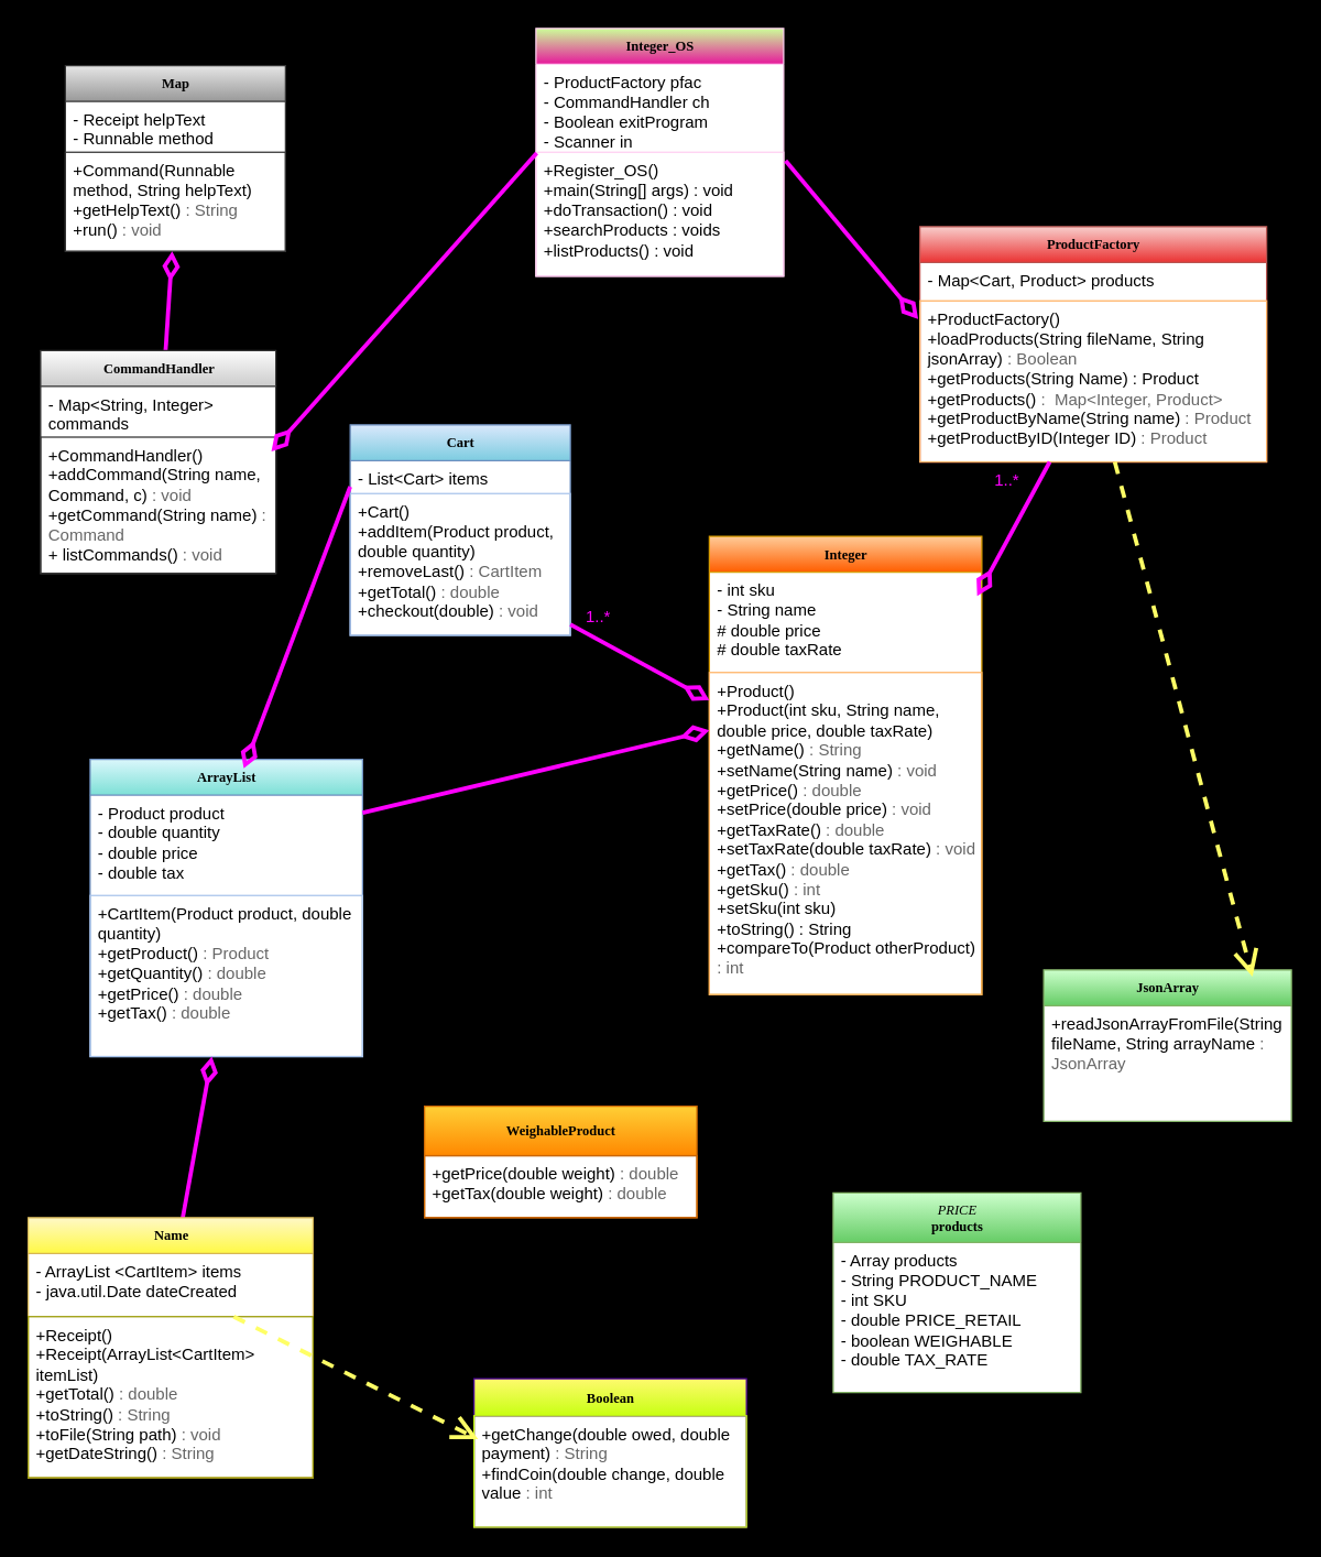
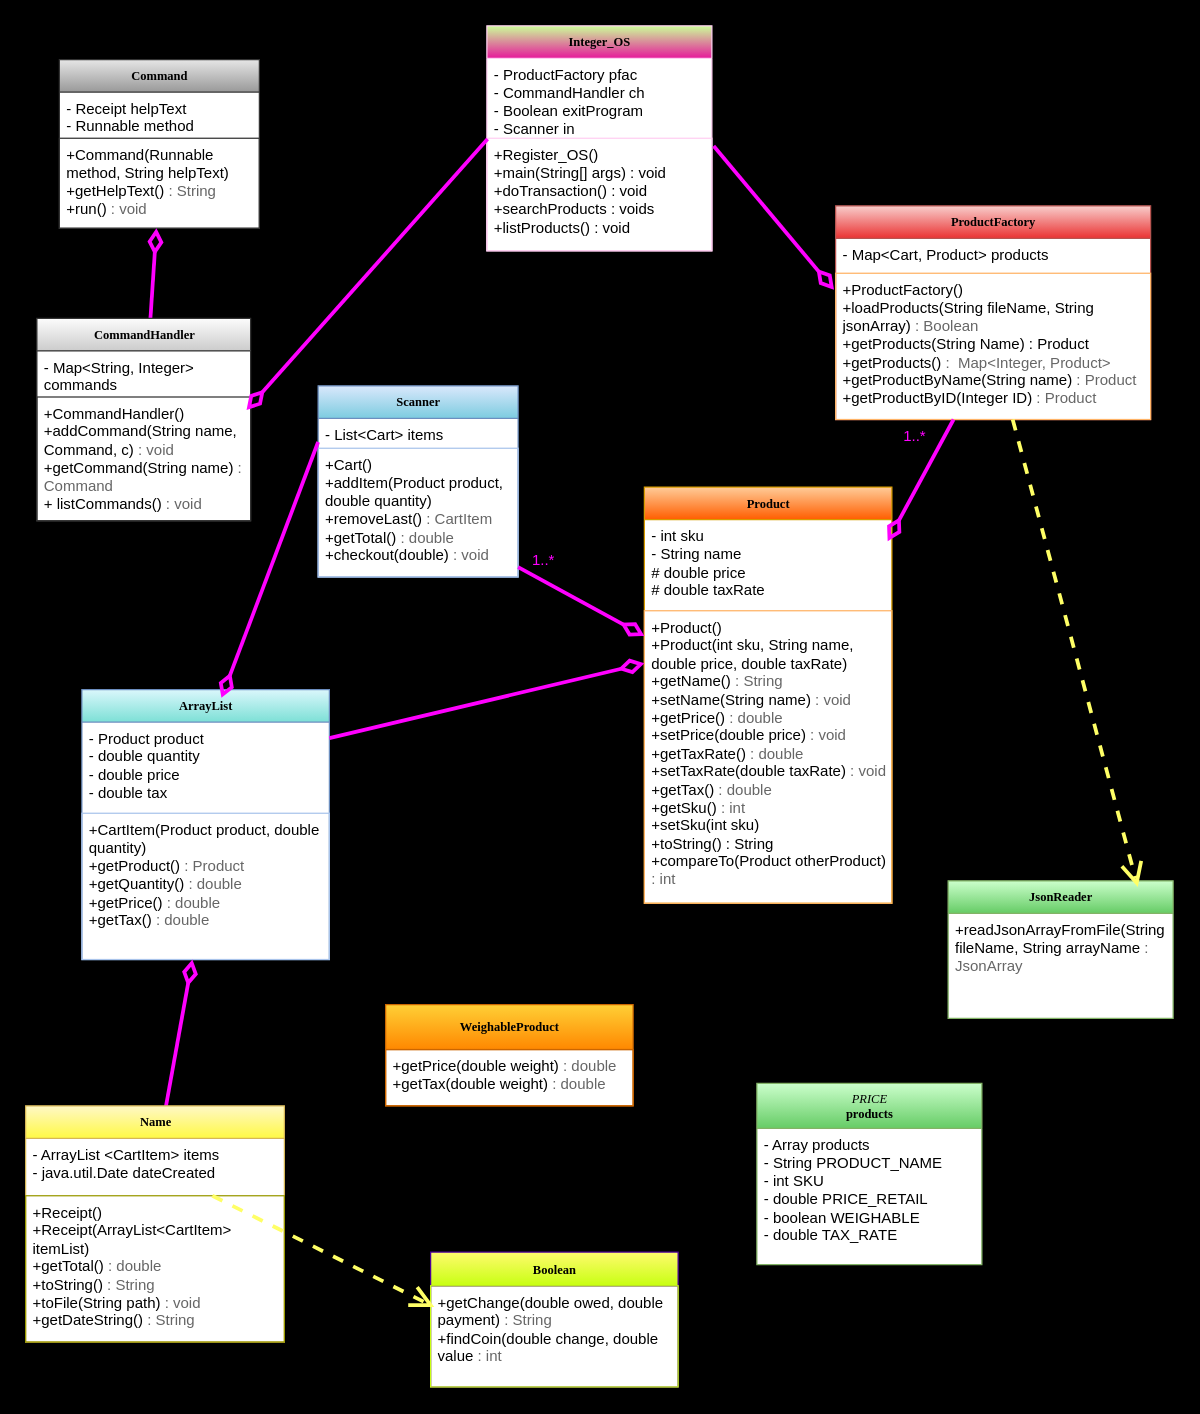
- <mxCell id="24" value="&lt;b&gt;Map&lt;/b&gt;" style="swimlane;html=1;fontStyle=0;childLayout=stackLayout;horizontal=1;startSize=26;fillColor=#E6E6E6;horizontalStack=0;resizeParent=1;resizeLast=0;collapsible=1;marginBottom=0;swimlaneFillColor=#ffffff;rounded=0;shadow=1;comic=0;labelBackgroundColor=none;strokeWidth=1;fontFamily=Verdana;fontSize=10;align=center;strokeColor=#333333;glass=0;swimlaneLine=1;gradientColor=#999999;" parent="1" vertex="1"><mxGeometry x="47" y="47" width="160" height="135" as="geometry" /></mxCell>
+ <mxCell id="24" value="&lt;b&gt;Command&lt;/b&gt;" style="swimlane;html=1;fontStyle=0;childLayout=stackLayout;horizontal=1;startSize=26;fillColor=#E6E6E6;horizontalStack=0;resizeParent=1;resizeLast=0;collapsible=1;marginBottom=0;swimlaneFillColor=#ffffff;rounded=0;shadow=1;comic=0;labelBackgroundColor=none;strokeWidth=1;fontFamily=Verdana;fontSize=10;align=center;strokeColor=#333333;glass=0;swimlaneLine=1;gradientColor=#999999;" parent="1" vertex="1"><mxGeometry x="47" y="47" width="160" height="135" as="geometry" /></mxCell>
- <mxCell id="12" value="&lt;b&gt;Cart&lt;/b&gt;" style="swimlane;html=1;fontStyle=0;childLayout=stackLayout;horizontal=1;startSize=26;horizontalStack=0;resizeParent=1;resizeLast=0;collapsible=1;marginBottom=0;swimlaneFillColor=#ffffff;rounded=0;shadow=1;comic=0;labelBackgroundColor=none;strokeWidth=1;fontFamily=Verdana;fontSize=10;align=center;fillColor=#dae8fc;strokeColor=#6c8ebf;gradientColor=#7DCCE0;" parent="1" vertex="1"><mxGeometry x="254" y="308" width="160" height="153" as="geometry" /></mxCell>
+ <mxCell id="12" value="&lt;b&gt;Scanner&lt;/b&gt;" style="swimlane;html=1;fontStyle=0;childLayout=stackLayout;horizontal=1;startSize=26;horizontalStack=0;resizeParent=1;resizeLast=0;collapsible=1;marginBottom=0;swimlaneFillColor=#ffffff;rounded=0;shadow=1;comic=0;labelBackgroundColor=none;strokeWidth=1;fontFamily=Verdana;fontSize=10;align=center;fillColor=#dae8fc;strokeColor=#6c8ebf;gradientColor=#7DCCE0;" parent="1" vertex="1"><mxGeometry x="254" y="308" width="160" height="153" as="geometry" /></mxCell>
- <mxCell id="18" value="&lt;b&gt;Integer&lt;/b&gt;" style="swimlane;html=1;fontStyle=0;childLayout=stackLayout;horizontal=1;startSize=26;fillColor=#FFCC99;horizontalStack=0;resizeParent=1;resizeLast=0;collapsible=1;marginBottom=0;swimlaneFillColor=#ffffff;rounded=0;shadow=1;comic=0;labelBackgroundColor=none;strokeWidth=1;fontFamily=Verdana;fontSize=10;align=center;strokeColor=#d79b00;glass=0;swimlaneLine=1;gradientColor=#FF5E00;" parent="1" vertex="1"><mxGeometry x="515" y="389" width="198" height="333" as="geometry" /></mxCell>
+ <mxCell id="18" value="&lt;b&gt;Product&lt;/b&gt;" style="swimlane;html=1;fontStyle=0;childLayout=stackLayout;horizontal=1;startSize=26;fillColor=#FFCC99;horizontalStack=0;resizeParent=1;resizeLast=0;collapsible=1;marginBottom=0;swimlaneFillColor=#ffffff;rounded=0;shadow=1;comic=0;labelBackgroundColor=none;strokeWidth=1;fontFamily=Verdana;fontSize=10;align=center;strokeColor=#d79b00;glass=0;swimlaneLine=1;gradientColor=#FF5E00;" parent="1" vertex="1"><mxGeometry x="515" y="389" width="198" height="333" as="geometry" /></mxCell>
- <mxCell id="6" value="&lt;b&gt;JsonArray&lt;/b&gt;" style="swimlane;html=1;fontStyle=0;childLayout=stackLayout;horizontal=1;startSize=26;fillColor=#CCFFCC;horizontalStack=0;resizeParent=1;resizeLast=0;collapsible=1;marginBottom=0;swimlaneFillColor=#ffffff;rounded=0;shadow=1;comic=0;labelBackgroundColor=none;strokeWidth=1;fontFamily=Verdana;fontSize=10;align=center;strokeColor=#82b366;gradientColor=#66CC66;" parent="1" vertex="1"><mxGeometry x="758" y="704" width="180" height="110" as="geometry"><mxRectangle x="350" y="42" width="100" height="30" as="alternateBounds" /></mxGeometry></mxCell>
+ <mxCell id="6" value="&lt;b&gt;JsonReader&lt;/b&gt;" style="swimlane;html=1;fontStyle=0;childLayout=stackLayout;horizontal=1;startSize=26;fillColor=#CCFFCC;horizontalStack=0;resizeParent=1;resizeLast=0;collapsible=1;marginBottom=0;swimlaneFillColor=#ffffff;rounded=0;shadow=1;comic=0;labelBackgroundColor=none;strokeWidth=1;fontFamily=Verdana;fontSize=10;align=center;strokeColor=#82b366;gradientColor=#66CC66;" parent="1" vertex="1"><mxGeometry x="758" y="704" width="180" height="110" as="geometry"><mxRectangle x="350" y="42" width="100" height="30" as="alternateBounds" /></mxGeometry></mxCell>
